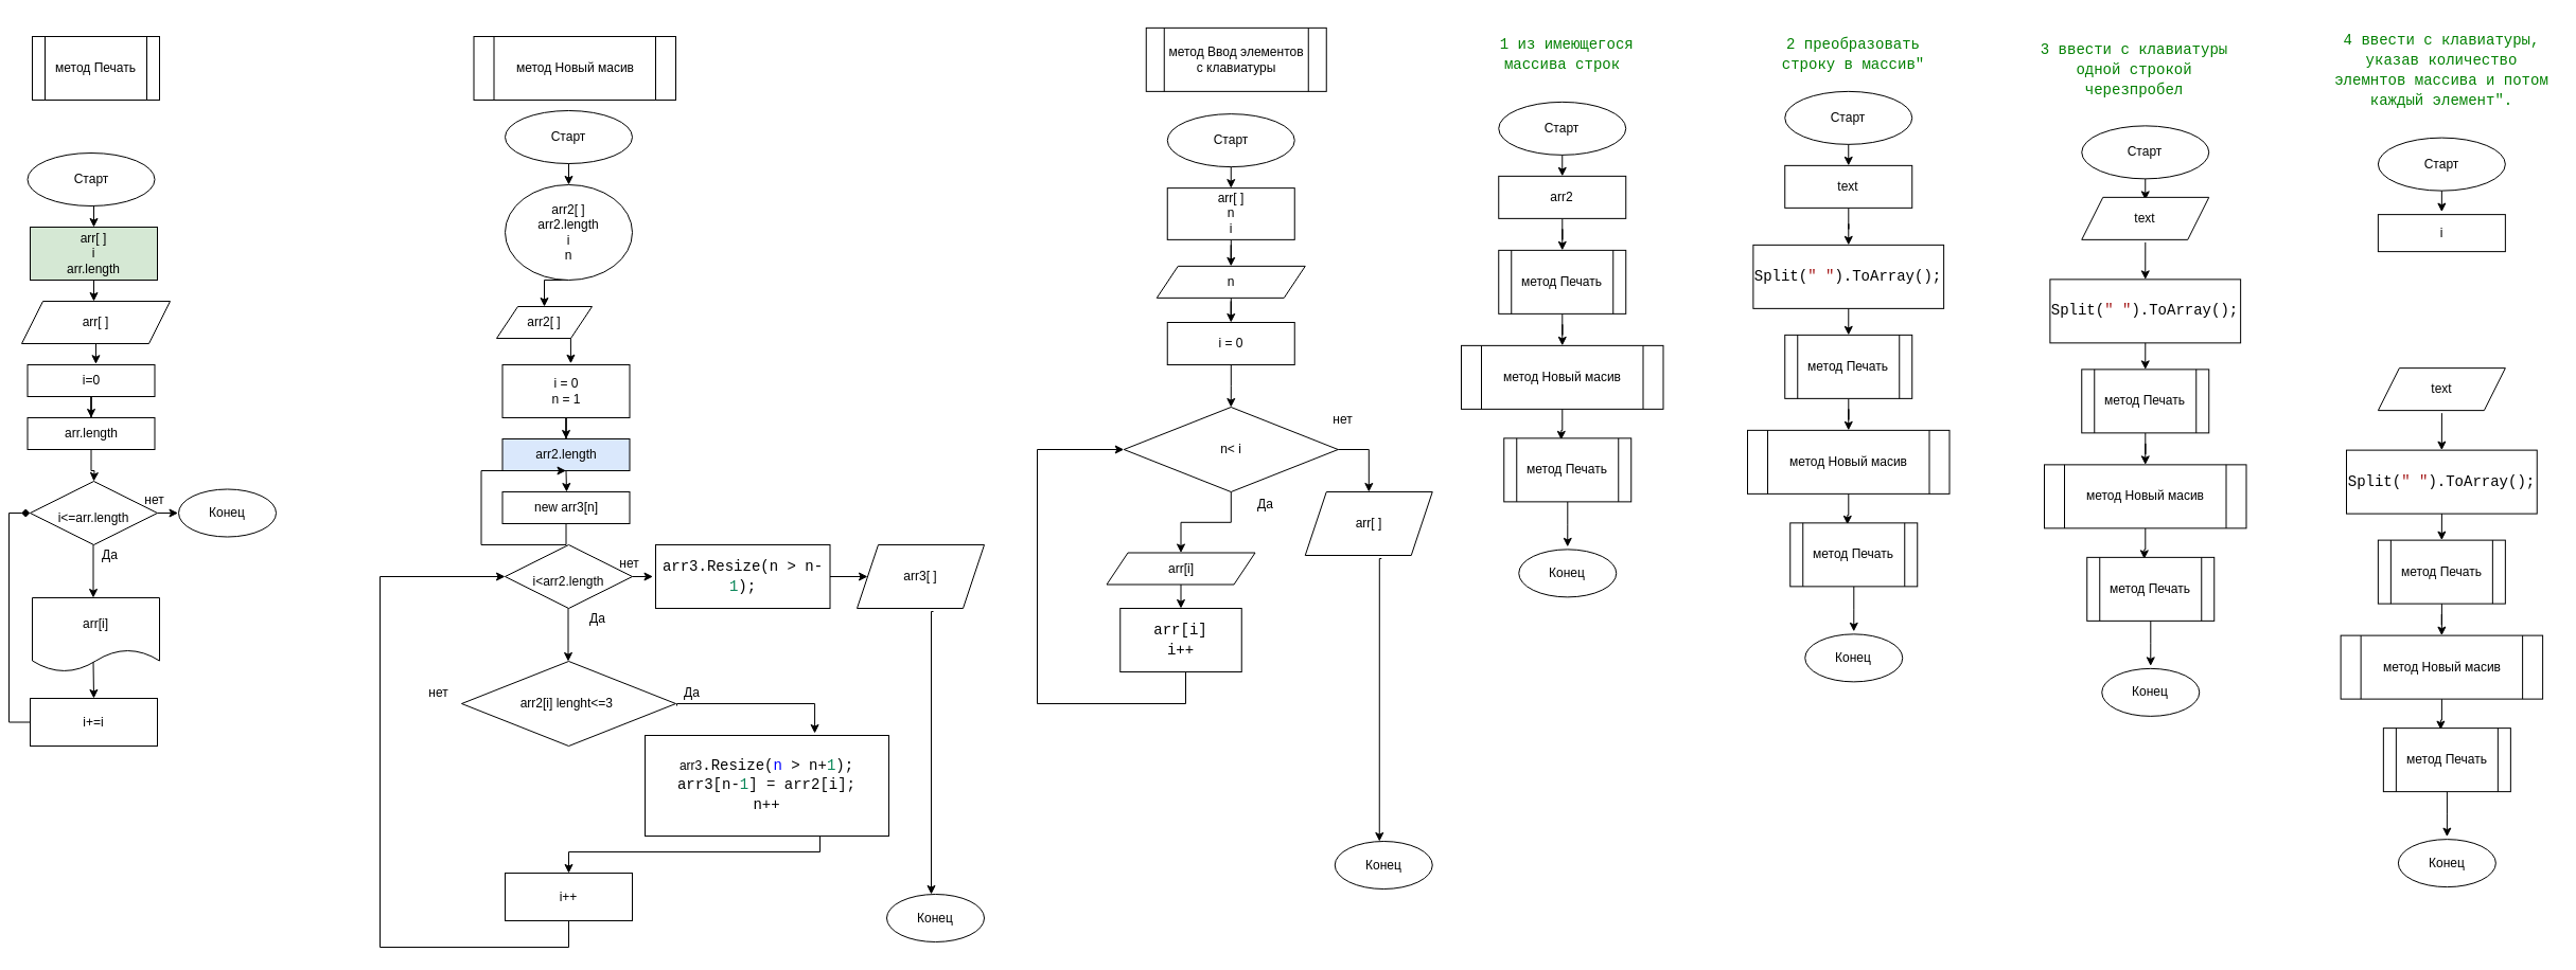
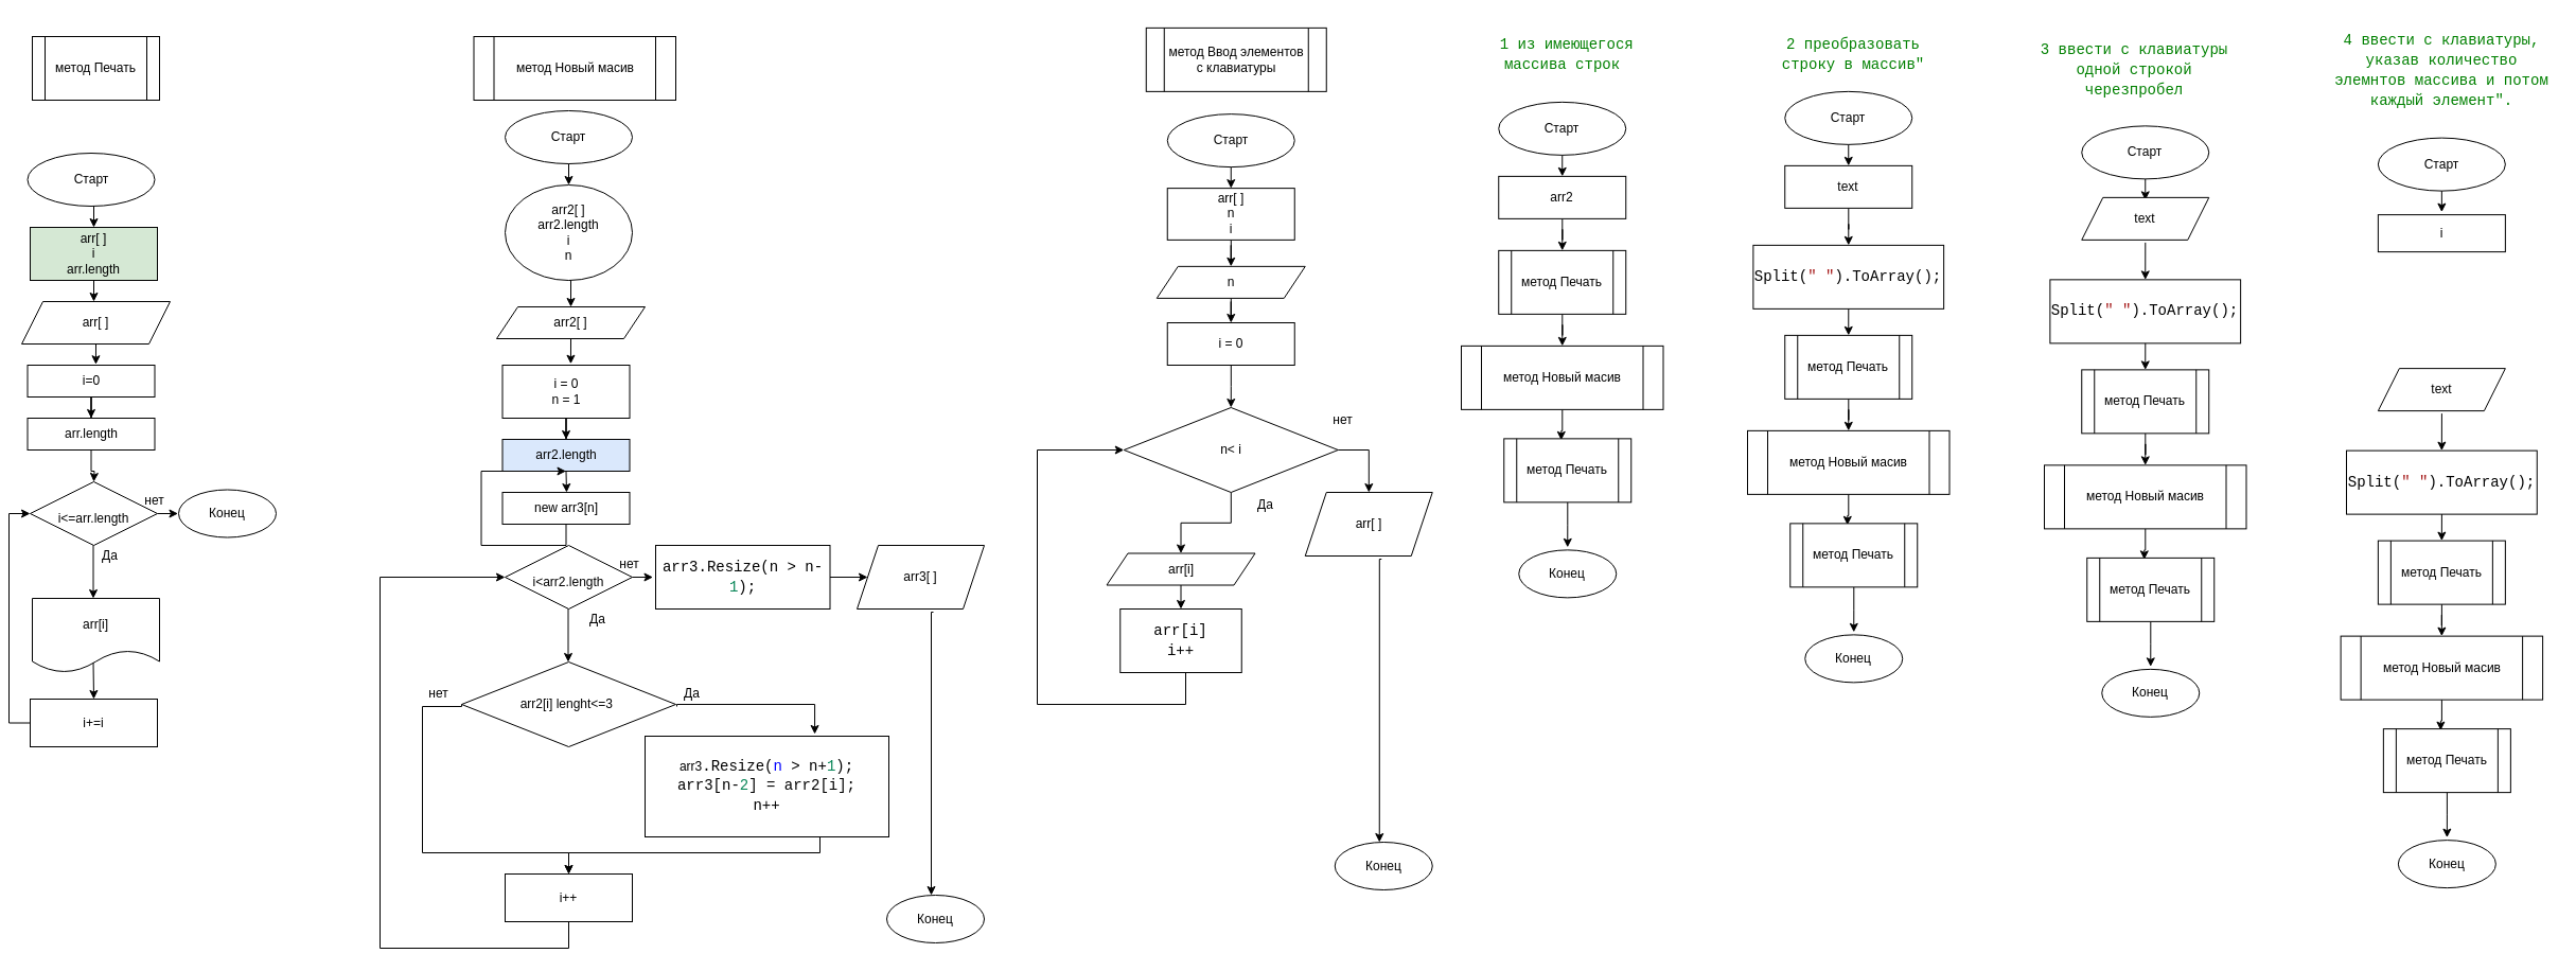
- <mxCell id="30" value="arr2[ ]" style="shape=parallelogram;perimeter=parallelogramPerimeter;whiteSpace=wrap;html=1;fixedSize=1;" vertex="1" parent="1"><mxGeometry x="468" y="289" width="90" height="30" as="geometry" /></mxCell>
+ <mxCell id="30" value="arr2[ ]" style="shape=parallelogram;perimeter=parallelogramPerimeter;whiteSpace=wrap;html=1;fixedSize=1;" vertex="1" parent="1"><mxGeometry x="468" y="289" width="140" height="30" as="geometry" /></mxCell>
- <mxCell id="15" style="edgeStyle=orthogonalEdgeStyle;rounded=0;orthogonalLoop=1;jettySize=auto;html=1;exitX=0;exitY=0.5;exitDx=0;exitDy=0;entryX=0;entryY=0.5;entryDx=0;entryDy=0;fontSize=12;endArrow=diamond;" edge="1" parent="1" source="20" target="12"><mxGeometry relative="1" as="geometry" /></mxCell>
+ <mxCell id="15" style="edgeStyle=orthogonalEdgeStyle;rounded=0;orthogonalLoop=1;jettySize=auto;html=1;exitX=0;exitY=0.5;exitDx=0;exitDy=0;entryX=0;entryY=0.5;entryDx=0;entryDy=0;fontSize=12;" edge="1" parent="1" source="20" target="12"><mxGeometry relative="1" as="geometry" /></mxCell>
- <mxCell id="50" value="arr3&lt;span style=&quot;background-color: rgb(255, 255, 255); font-family: Consolas, &amp;quot;Courier New&amp;quot;, monospace; font-size: 14px;&quot;&gt;.Resize(&lt;font color=&quot;#0000ff&quot;&gt;n&lt;/font&gt;&lt;/span&gt;&lt;span style=&quot;background-color: rgb(255, 255, 255); font-family: Consolas, &amp;quot;Courier New&amp;quot;, monospace; font-size: 14px;&quot;&gt;&amp;nbsp;&amp;gt; n+&lt;/span&gt;&lt;span style=&quot;background-color: rgb(255, 255, 255); font-family: Consolas, &amp;quot;Courier New&amp;quot;, monospace; font-size: 14px; color: rgb(9, 134, 88);&quot;&gt;1&lt;/span&gt;&lt;span style=&quot;background-color: rgb(255, 255, 255); font-family: Consolas, &amp;quot;Courier New&amp;quot;, monospace; font-size: 14px;&quot;&gt;);&lt;/span&gt;&lt;br&gt;&lt;div style=&quot;background-color: rgb(255, 255, 255); font-family: Consolas, &amp;quot;Courier New&amp;quot;, monospace; font-size: 14px; line-height: 19px;&quot;&gt;&lt;div&gt;arr3[n-&lt;span style=&quot;color: #098658;&quot;&gt;1&lt;/span&gt;] = arr2[i];&lt;/div&gt;&lt;div&gt;n++&lt;/div&gt;&lt;/div&gt;" style="rounded=0;whiteSpace=wrap;html=1;" vertex="1" parent="1"><mxGeometry x="608" y="694" width="230" height="95" as="geometry" /></mxCell>
+ <mxCell id="50" value="arr3&lt;span style=&quot;background-color: rgb(255, 255, 255); font-family: Consolas, &amp;quot;Courier New&amp;quot;, monospace; font-size: 14px;&quot;&gt;.Resize(&lt;font color=&quot;#0000ff&quot;&gt;n&lt;/font&gt;&lt;/span&gt;&lt;span style=&quot;background-color: rgb(255, 255, 255); font-family: Consolas, &amp;quot;Courier New&amp;quot;, monospace; font-size: 14px;&quot;&gt;&amp;nbsp;&amp;gt; n+&lt;/span&gt;&lt;span style=&quot;background-color: rgb(255, 255, 255); font-family: Consolas, &amp;quot;Courier New&amp;quot;, monospace; font-size: 14px; color: rgb(9, 134, 88);&quot;&gt;1&lt;/span&gt;&lt;span style=&quot;background-color: rgb(255, 255, 255); font-family: Consolas, &amp;quot;Courier New&amp;quot;, monospace; font-size: 14px;&quot;&gt;);&lt;/span&gt;&lt;br&gt;&lt;div style=&quot;background-color: rgb(255, 255, 255); font-family: Consolas, &amp;quot;Courier New&amp;quot;, monospace; font-size: 14px; line-height: 19px;&quot;&gt;&lt;div&gt;arr3[n-&lt;span style=&quot;color: #098658;&quot;&gt;2&lt;/span&gt;] = arr2[i];&lt;/div&gt;&lt;div&gt;n++&lt;/div&gt;&lt;/div&gt;" style="rounded=0;whiteSpace=wrap;html=1;" vertex="1" parent="1"><mxGeometry x="608" y="694" width="230" height="95" as="geometry" /></mxCell>
+ <mxCell id="36" style="edgeStyle=orthogonalEdgeStyle;rounded=0;orthogonalLoop=1;jettySize=auto;html=1;exitX=0;exitY=0.5;exitDx=0;exitDy=0;entryX=0.5;entryY=0;entryDx=0;entryDy=0;" edge="1" parent="1" target="41" source="45"><mxGeometry relative="1" as="geometry"><mxPoint x="535.5" y="764" as="sourcePoint" /><Array as="points"><mxPoint x="435" y="666" /><mxPoint x="398" y="666" /><mxPoint x="398" y="804" /><mxPoint x="536" y="804" /></Array></mxGeometry></mxCell>
